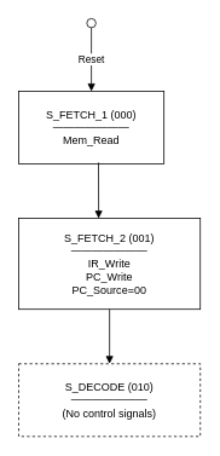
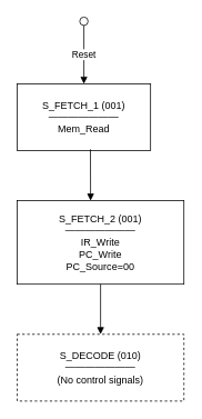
- <mxCell id="2" value="S_FETCH_1 (000)&#10;———————&#10;Mem_Read" style="rounded=0;whiteSpace=wrap;html=1;" parent="1" vertex="1"><mxGeometry x="20" y="100" width="160" height="80" as="geometry" /></mxCell>
+ <mxCell id="2" value="S_FETCH_1 (001)&#10;———————&#10;Mem_Read" style="rounded=0;whiteSpace=wrap;html=1;" parent="1" vertex="1"><mxGeometry x="20" y="100" width="160" height="80" as="geometry" /></mxCell>
